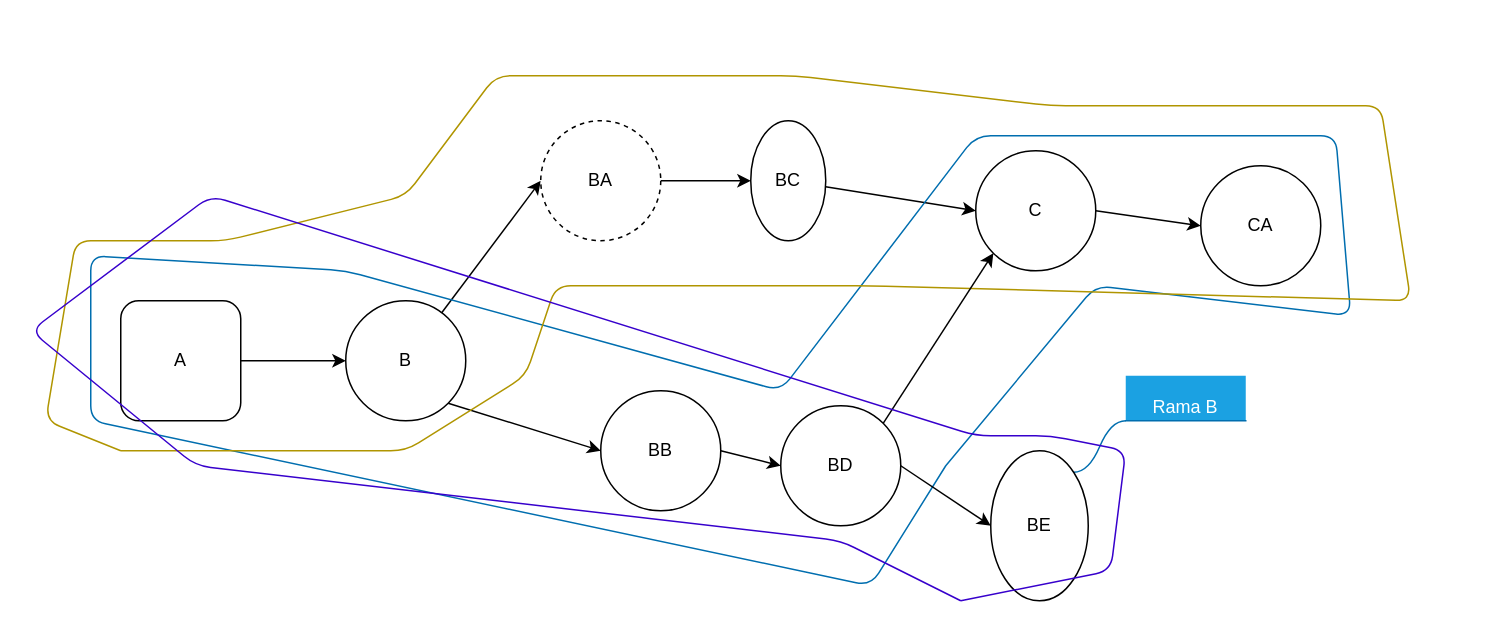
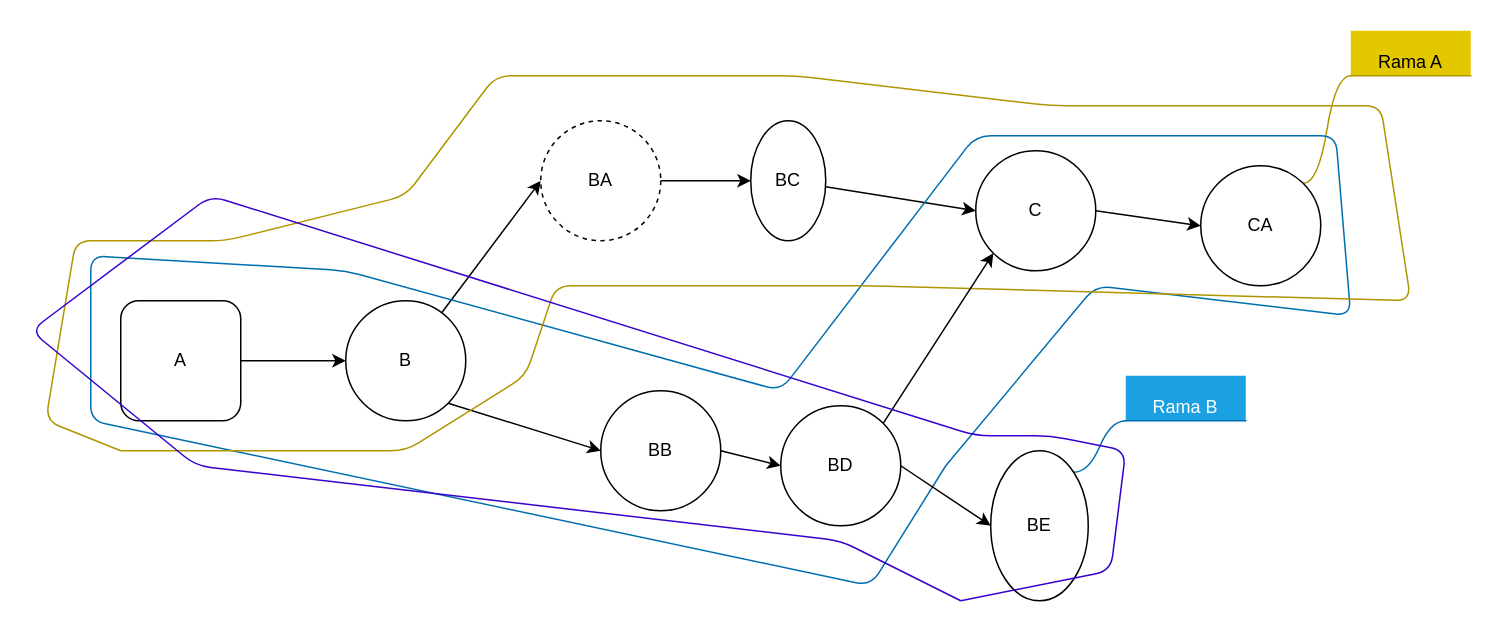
+ <mxCell id="12" value="Rama A" style="whiteSpace=wrap;html=1;shape=partialRectangle;top=0;left=0;bottom=1;right=0;points=[[0,1],[1,1]];fillColor=#e3c800;align=center;verticalAlign=bottom;routingCenterY=0.5;snapToPoint=1;recursiveResize=0;autosize=1;treeFolding=1;treeMoving=1;newEdgeStyle={&quot;edgeStyle&quot;:&quot;entityRelationEdgeStyle&quot;,&quot;startArrow&quot;:&quot;none&quot;,&quot;endArrow&quot;:&quot;none&quot;,&quot;segment&quot;:10,&quot;curved&quot;:1,&quot;sourcePerimeterSpacing&quot;:0,&quot;targetPerimeterSpacing&quot;:0};fontColor=#000000;strokeColor=#B09500;" vertex="1" parent="1"><mxGeometry x="900" y="20" width="80" height="30" as="geometry" /></mxCell>
+ <mxCell id="13" value="" style="edgeStyle=entityRelationEdgeStyle;startArrow=none;endArrow=none;segment=10;curved=1;sourcePerimeterSpacing=0;targetPerimeterSpacing=0;exitX=1;exitY=0;exitDx=0;exitDy=0;fillColor=#e3c800;strokeColor=#B09500;" edge="1" parent="1" source="23" target="12"><mxGeometry relative="1" as="geometry"><mxPoint x="320" y="260" as="sourcePoint" /></mxGeometry></mxCell>
